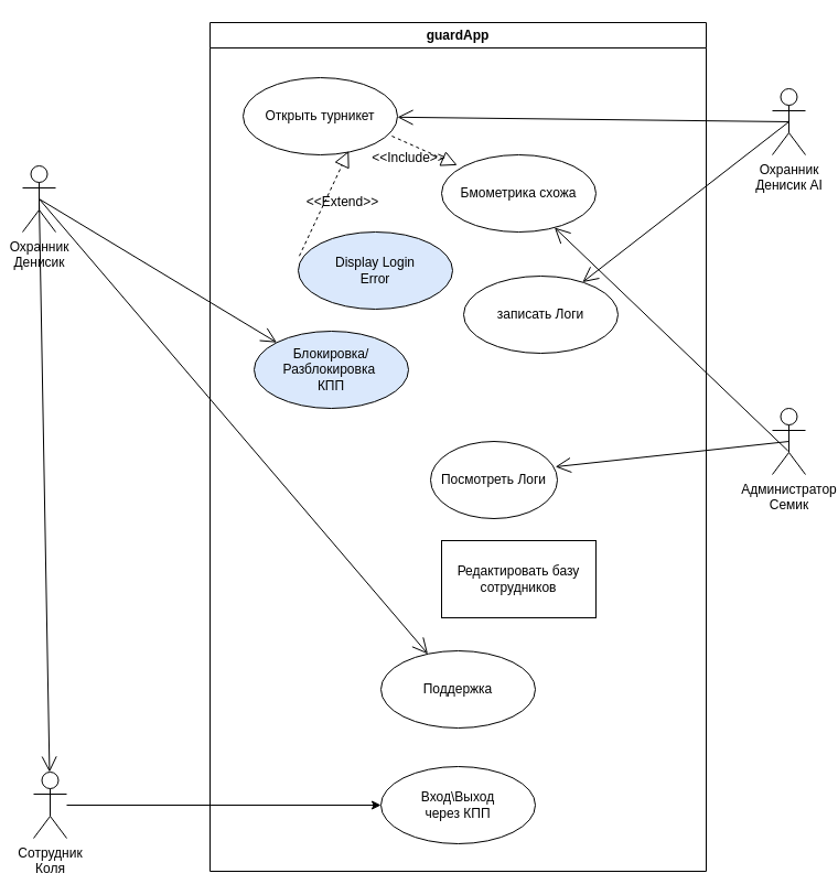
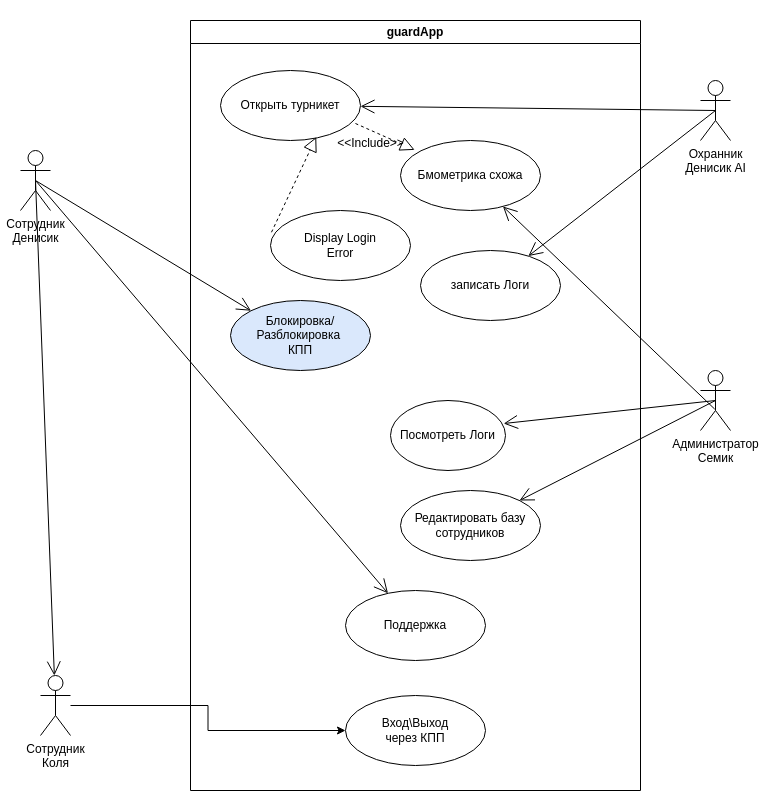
- <mxCell id="16" value="&amp;lt;&amp;lt;Extend&amp;gt;&amp;gt;" style="text;html=1;align=center;verticalAlign=middle;resizable=0;points=[];autosize=1;strokeColor=none;fillColor=none;" vertex="1" parent="1"><mxGeometry x="265" y="168" width="90" height="30" as="geometry" /></mxCell>
- <mxCell id="10" value="Охранник&lt;div&gt;Денисик&lt;/div&gt;" style="shape=umlActor;verticalLabelPosition=bottom;verticalAlign=top;html=1;outlineConnect=0;" vertex="1" parent="1"><mxGeometry x="20" y="150" width="30" height="60" as="geometry" /></mxCell>
+ <mxCell id="10" value="Сотрудник&lt;div&gt;Денисик&lt;/div&gt;" style="shape=umlActor;verticalLabelPosition=bottom;verticalAlign=top;html=1;outlineConnect=0;" vertex="1" parent="1"><mxGeometry x="20" y="150" width="30" height="60" as="geometry" /></mxCell>
- <mxCell id="15" value="Display Login&lt;div&gt;Error&lt;/div&gt;" style="ellipse;whiteSpace=wrap;html=1;fillColor=#dae8fc;" vertex="1" parent="1"><mxGeometry x="270" y="210" width="140" height="70" as="geometry" /></mxCell>
+ <mxCell id="15" value="Display Login&lt;div&gt;Error&lt;/div&gt;" style="ellipse;whiteSpace=wrap;html=1;" vertex="1" parent="1"><mxGeometry x="270" y="210" width="140" height="70" as="geometry" /></mxCell>
+ <mxCell id="26" value="" style="endArrow=open;endFill=1;endSize=12;html=1;rounded=0;exitX=0.5;exitY=0.5;exitDx=0;exitDy=0;exitPerimeter=0;" edge="1" parent="1" source="21" target="8"><mxGeometry width="160" relative="1" as="geometry"><mxPoint x="787" y="470" as="sourcePoint" /><mxPoint x="600" y="493" as="targetPoint" /></mxGeometry></mxCell>
- <mxCell id="8" value="Редактировать базу сотрудников" style="whiteSpace=wrap;html=1;rounded=0;" vertex="1" parent="2"><mxGeometry x="210" y="470" width="140" height="70" as="geometry" /></mxCell>
+ <mxCell id="8" value="Редактировать базу сотрудников" style="ellipse;whiteSpace=wrap;html=1;" vertex="1" parent="2"><mxGeometry x="210" y="470" width="140" height="70" as="geometry" /></mxCell>
- <mxCell id="12" value="Сотрудник&lt;div&gt;Коля&lt;/div&gt;" style="shape=umlActor;verticalLabelPosition=bottom;verticalAlign=top;html=1;outlineConnect=0;" vertex="1" parent="1"><mxGeometry x="30" y="700" width="30" height="60" as="geometry" /></mxCell>
+ <mxCell id="12" value="Сотрудник&lt;div&gt;Коля&lt;/div&gt;" style="shape=umlActor;verticalLabelPosition=bottom;verticalAlign=top;html=1;outlineConnect=0;" vertex="1" parent="1"><mxGeometry x="40" y="675" width="30" height="60" as="geometry" /></mxCell>
